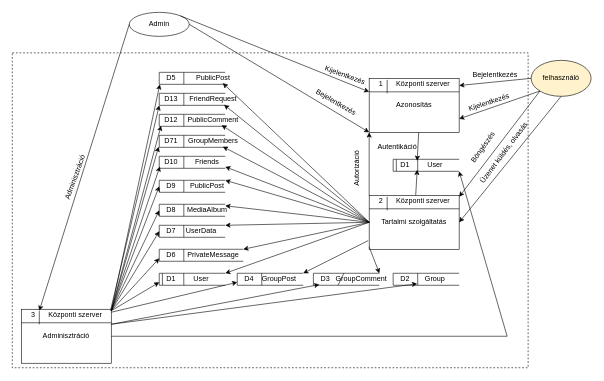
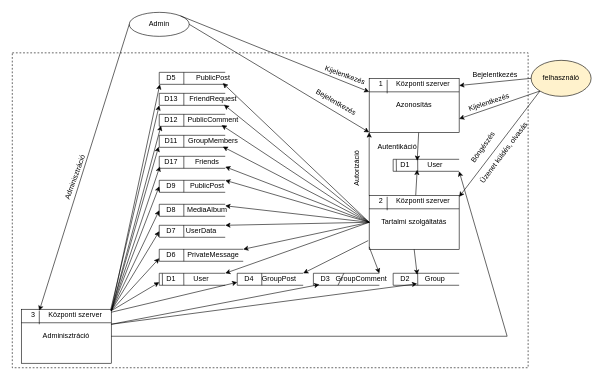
- <mxCell id="100" value="&lt;div&gt;D71&lt;/div&gt;" style="text;html=1;strokeColor=none;fillColor=none;align=center;verticalAlign=middle;whiteSpace=wrap;rounded=0;" vertex="1" parent="1"><mxGeometry x="255" y="220" width="60" height="30" as="geometry" /></mxCell>
+ <mxCell id="100" value="&lt;div&gt;D11&lt;/div&gt;" style="text;html=1;strokeColor=none;fillColor=none;align=center;verticalAlign=middle;whiteSpace=wrap;rounded=0;" vertex="1" parent="1"><mxGeometry x="255" y="220" width="60" height="30" as="geometry" /></mxCell>
- <mxCell id="21" value="" style="endArrow=classic;html=1;rounded=0;entryX=1;entryY=0.5;entryDx=0;entryDy=0;exitX=0.5;exitY=1;exitDx=0;exitDy=0;" parent="1" source="3" target="14" edge="1"><mxGeometry width="50" height="50" relative="1" as="geometry"><mxPoint x="465" y="330" as="sourcePoint" /><mxPoint x="515" y="280" as="targetPoint" /></mxGeometry></mxCell>
- <mxCell id="96" value="&lt;div&gt;D10&lt;/div&gt;" style="text;html=1;strokeColor=none;fillColor=none;align=center;verticalAlign=middle;whiteSpace=wrap;rounded=0;" vertex="1" parent="1"><mxGeometry x="255" y="255" width="60" height="30" as="geometry" /></mxCell>
+ <mxCell id="96" value="&lt;div&gt;D17&lt;/div&gt;" style="text;html=1;strokeColor=none;fillColor=none;align=center;verticalAlign=middle;whiteSpace=wrap;rounded=0;" vertex="1" parent="1"><mxGeometry x="255" y="255" width="60" height="30" as="geometry" /></mxCell>
+ <mxCell id="65" value="" style="endArrow=classic;html=1;rounded=0;fontSize=12;entryX=0;entryY=0.25;entryDx=0;entryDy=0;exitX=0.5;exitY=1;exitDx=0;exitDy=0;" parent="1" source="14" target="28" edge="1"><mxGeometry width="50" height="50" relative="1" as="geometry"><mxPoint x="625" y="425" as="sourcePoint" /><mxPoint x="575" y="467.5" as="targetPoint" /></mxGeometry></mxCell>
